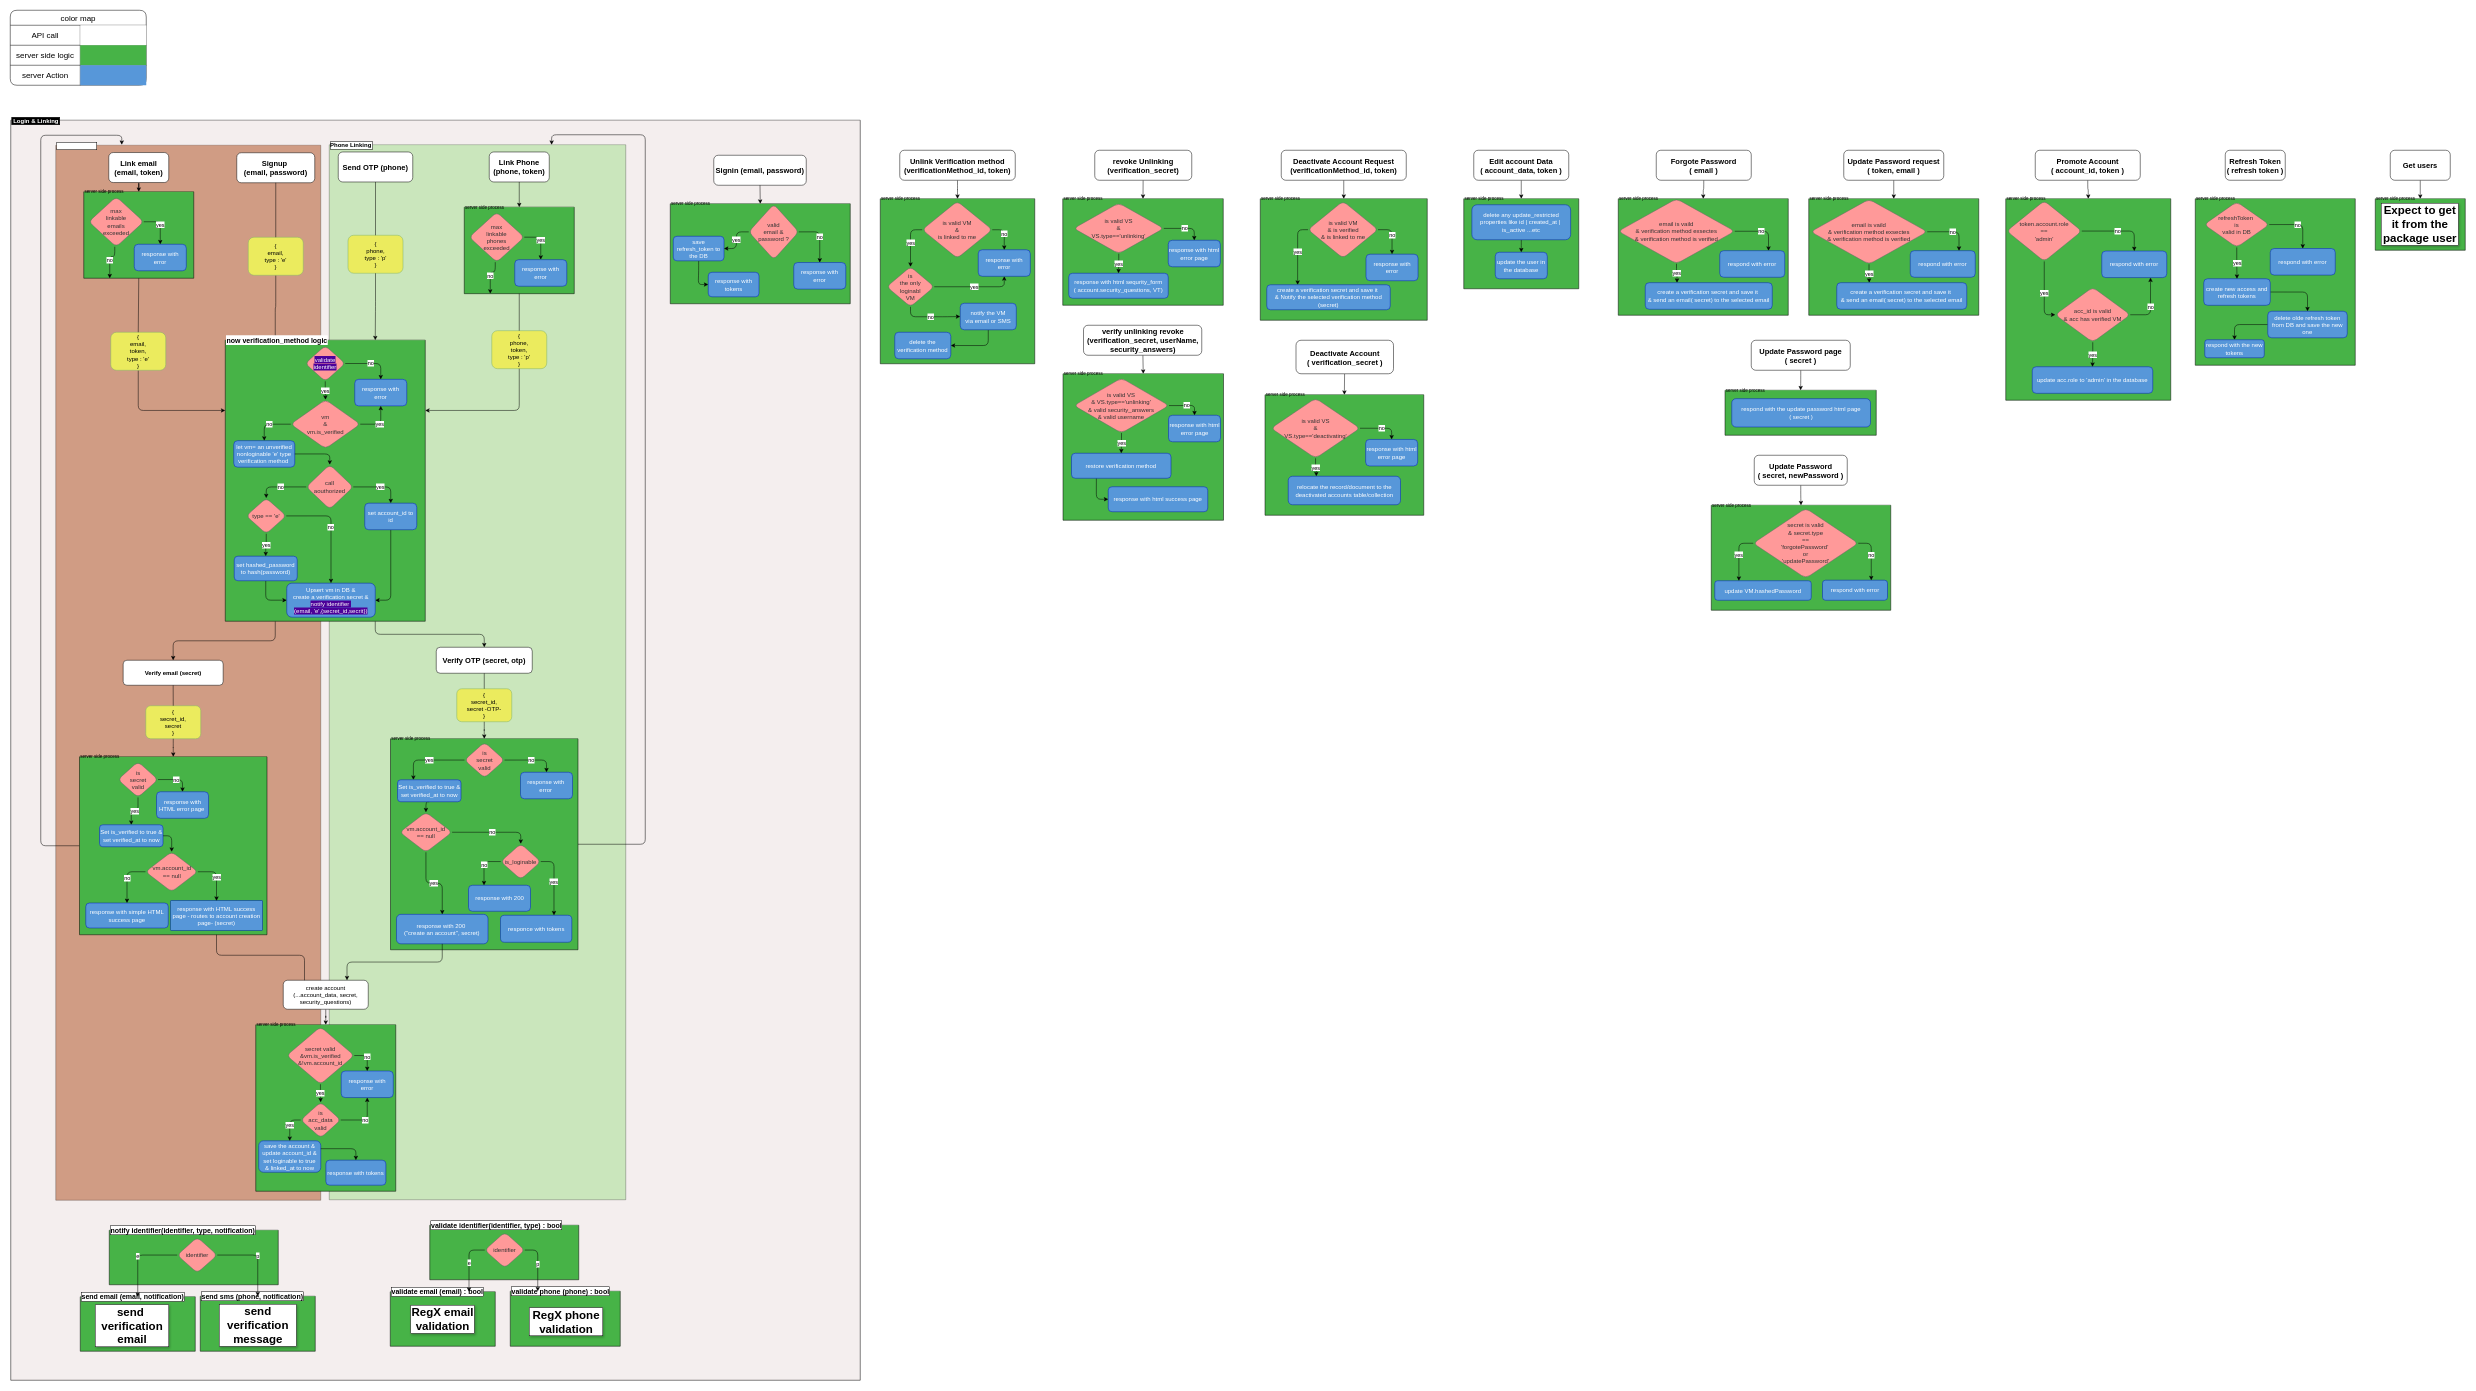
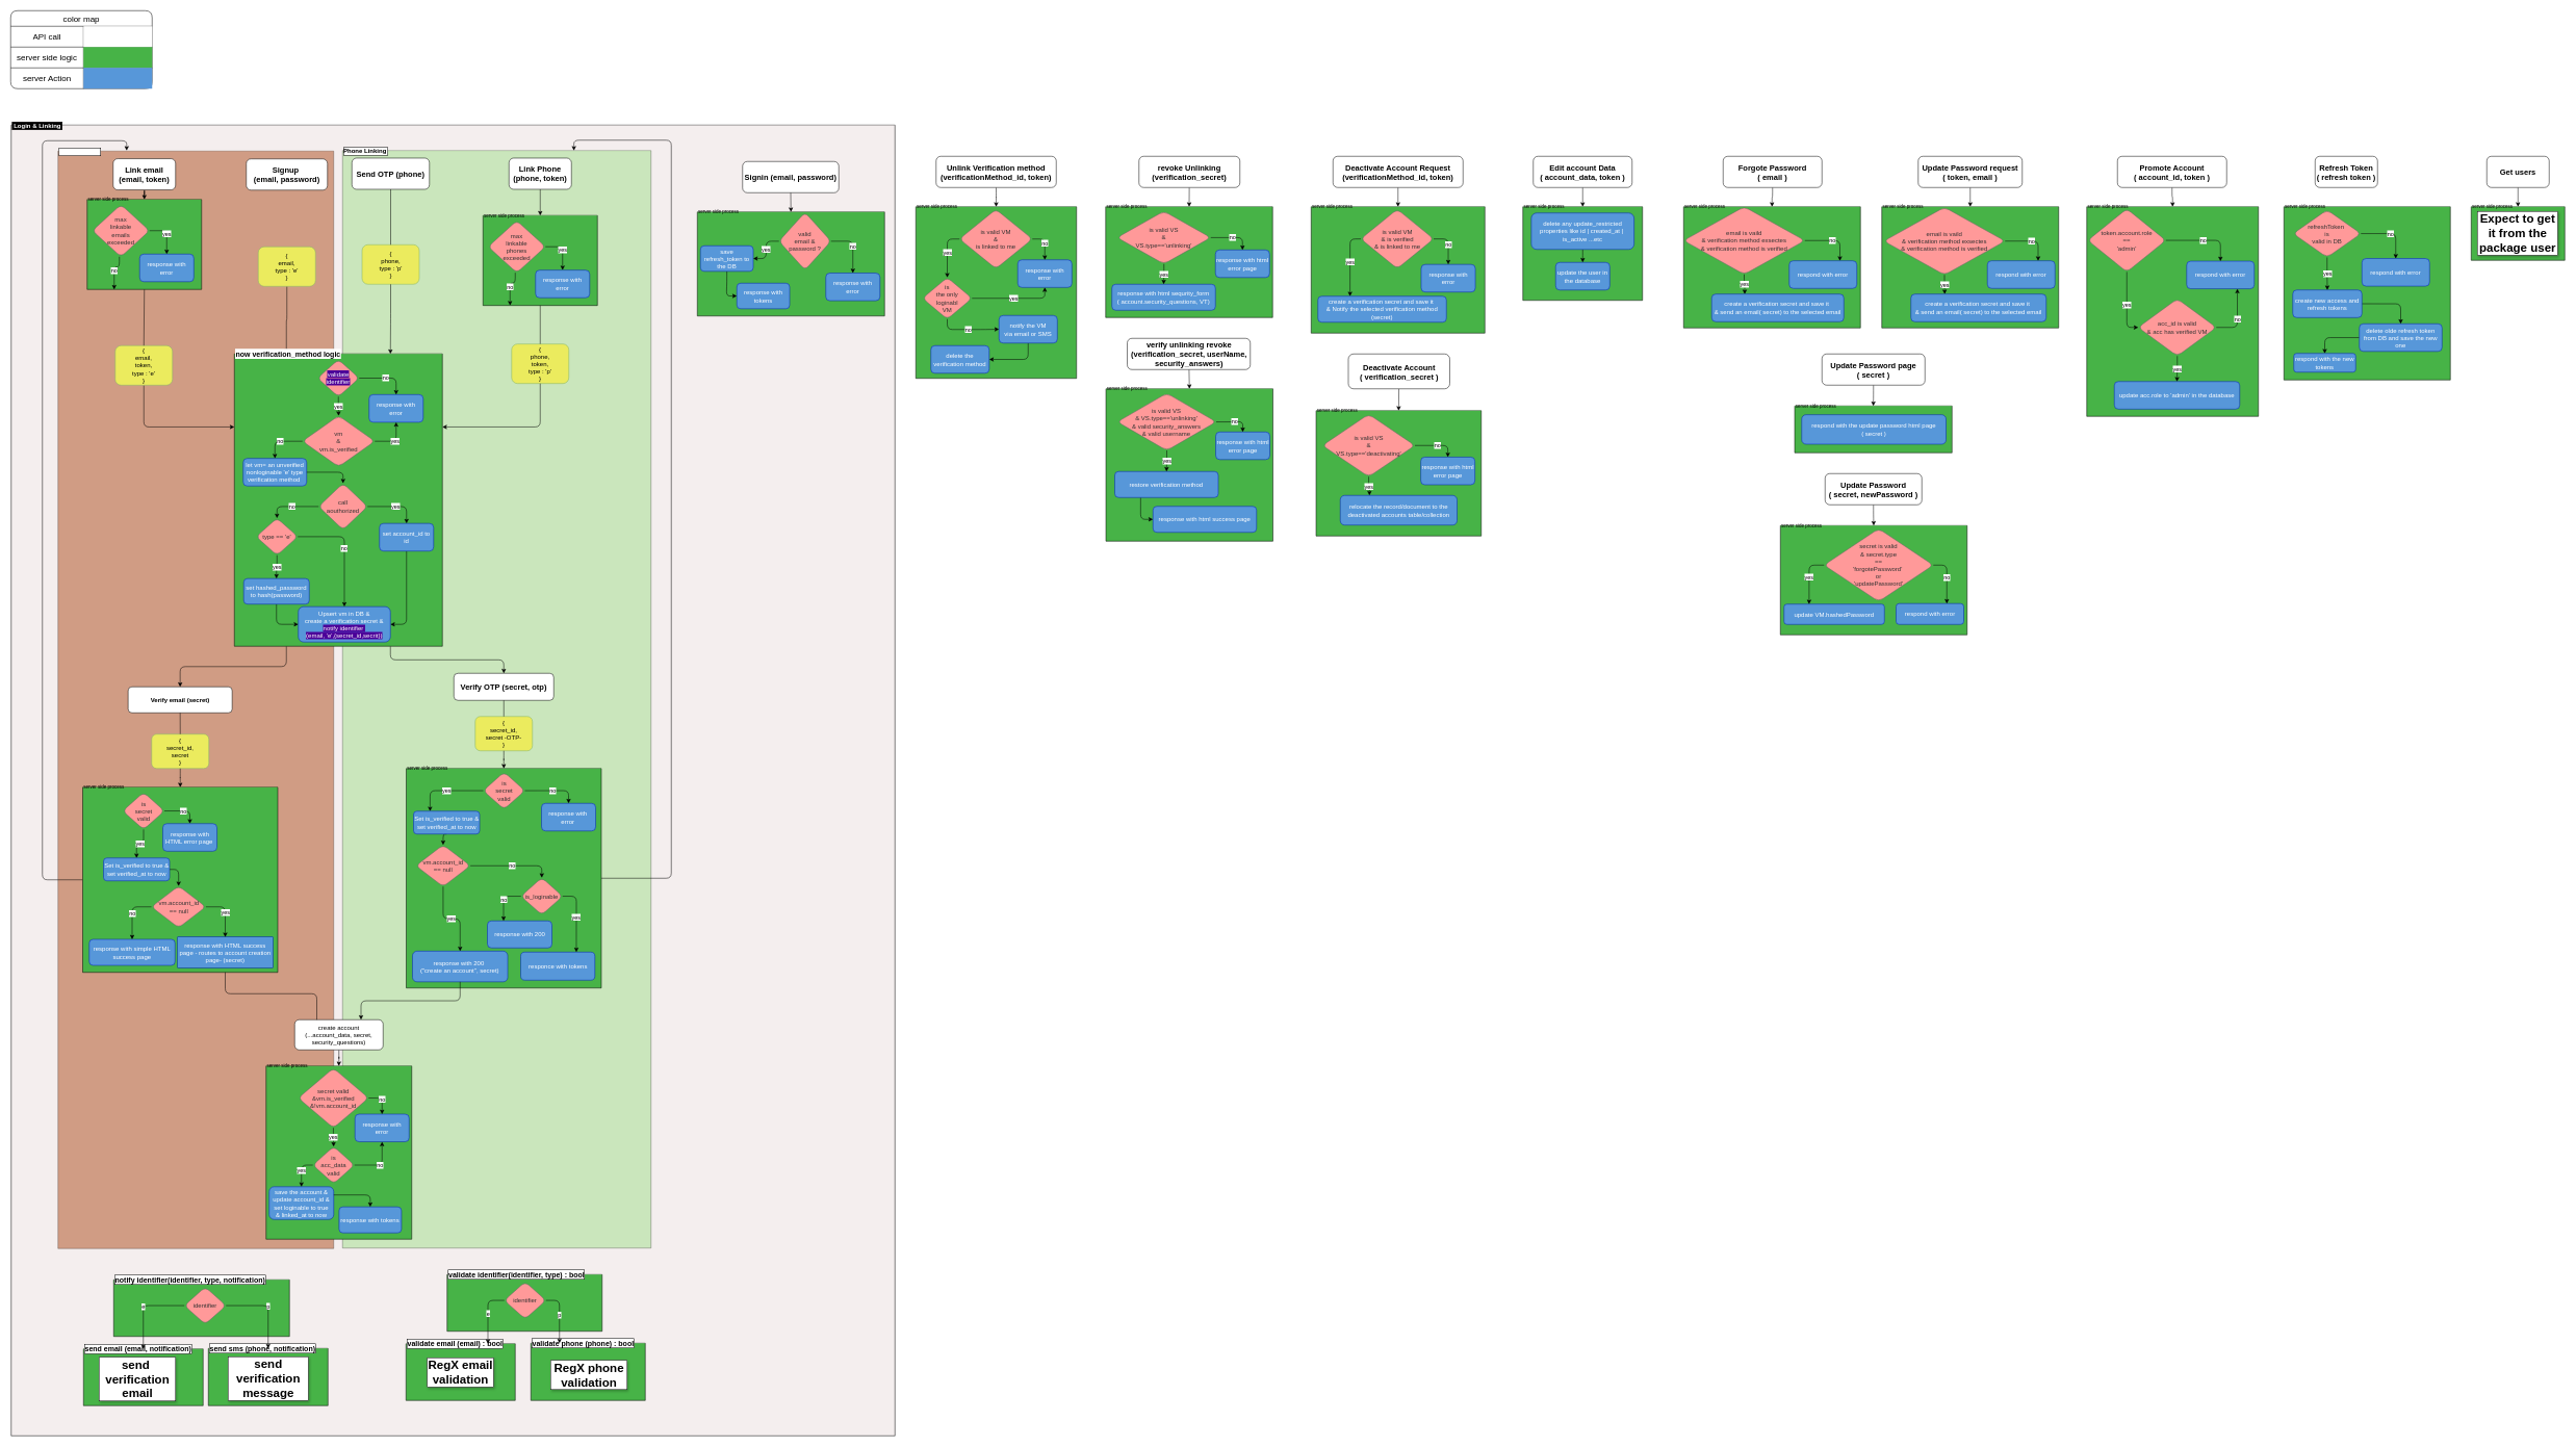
- <mxCell id="118" value="" style="endArrow=none;html=1;rounded=1;entryX=0.5;entryY=0;entryDx=0;entryDy=0;exitX=0.5;exitY=1;exitDx=0;exitDy=0;" parent="2" source="112" target="117" edge="1"><mxGeometry width="50" height="50" relative="1" as="geometry"><mxPoint x="530" y="170" as="sourcePoint" /><mxPoint x="1101" y="300" as="targetPoint" /><Array as="points" /></mxGeometry></mxCell>
